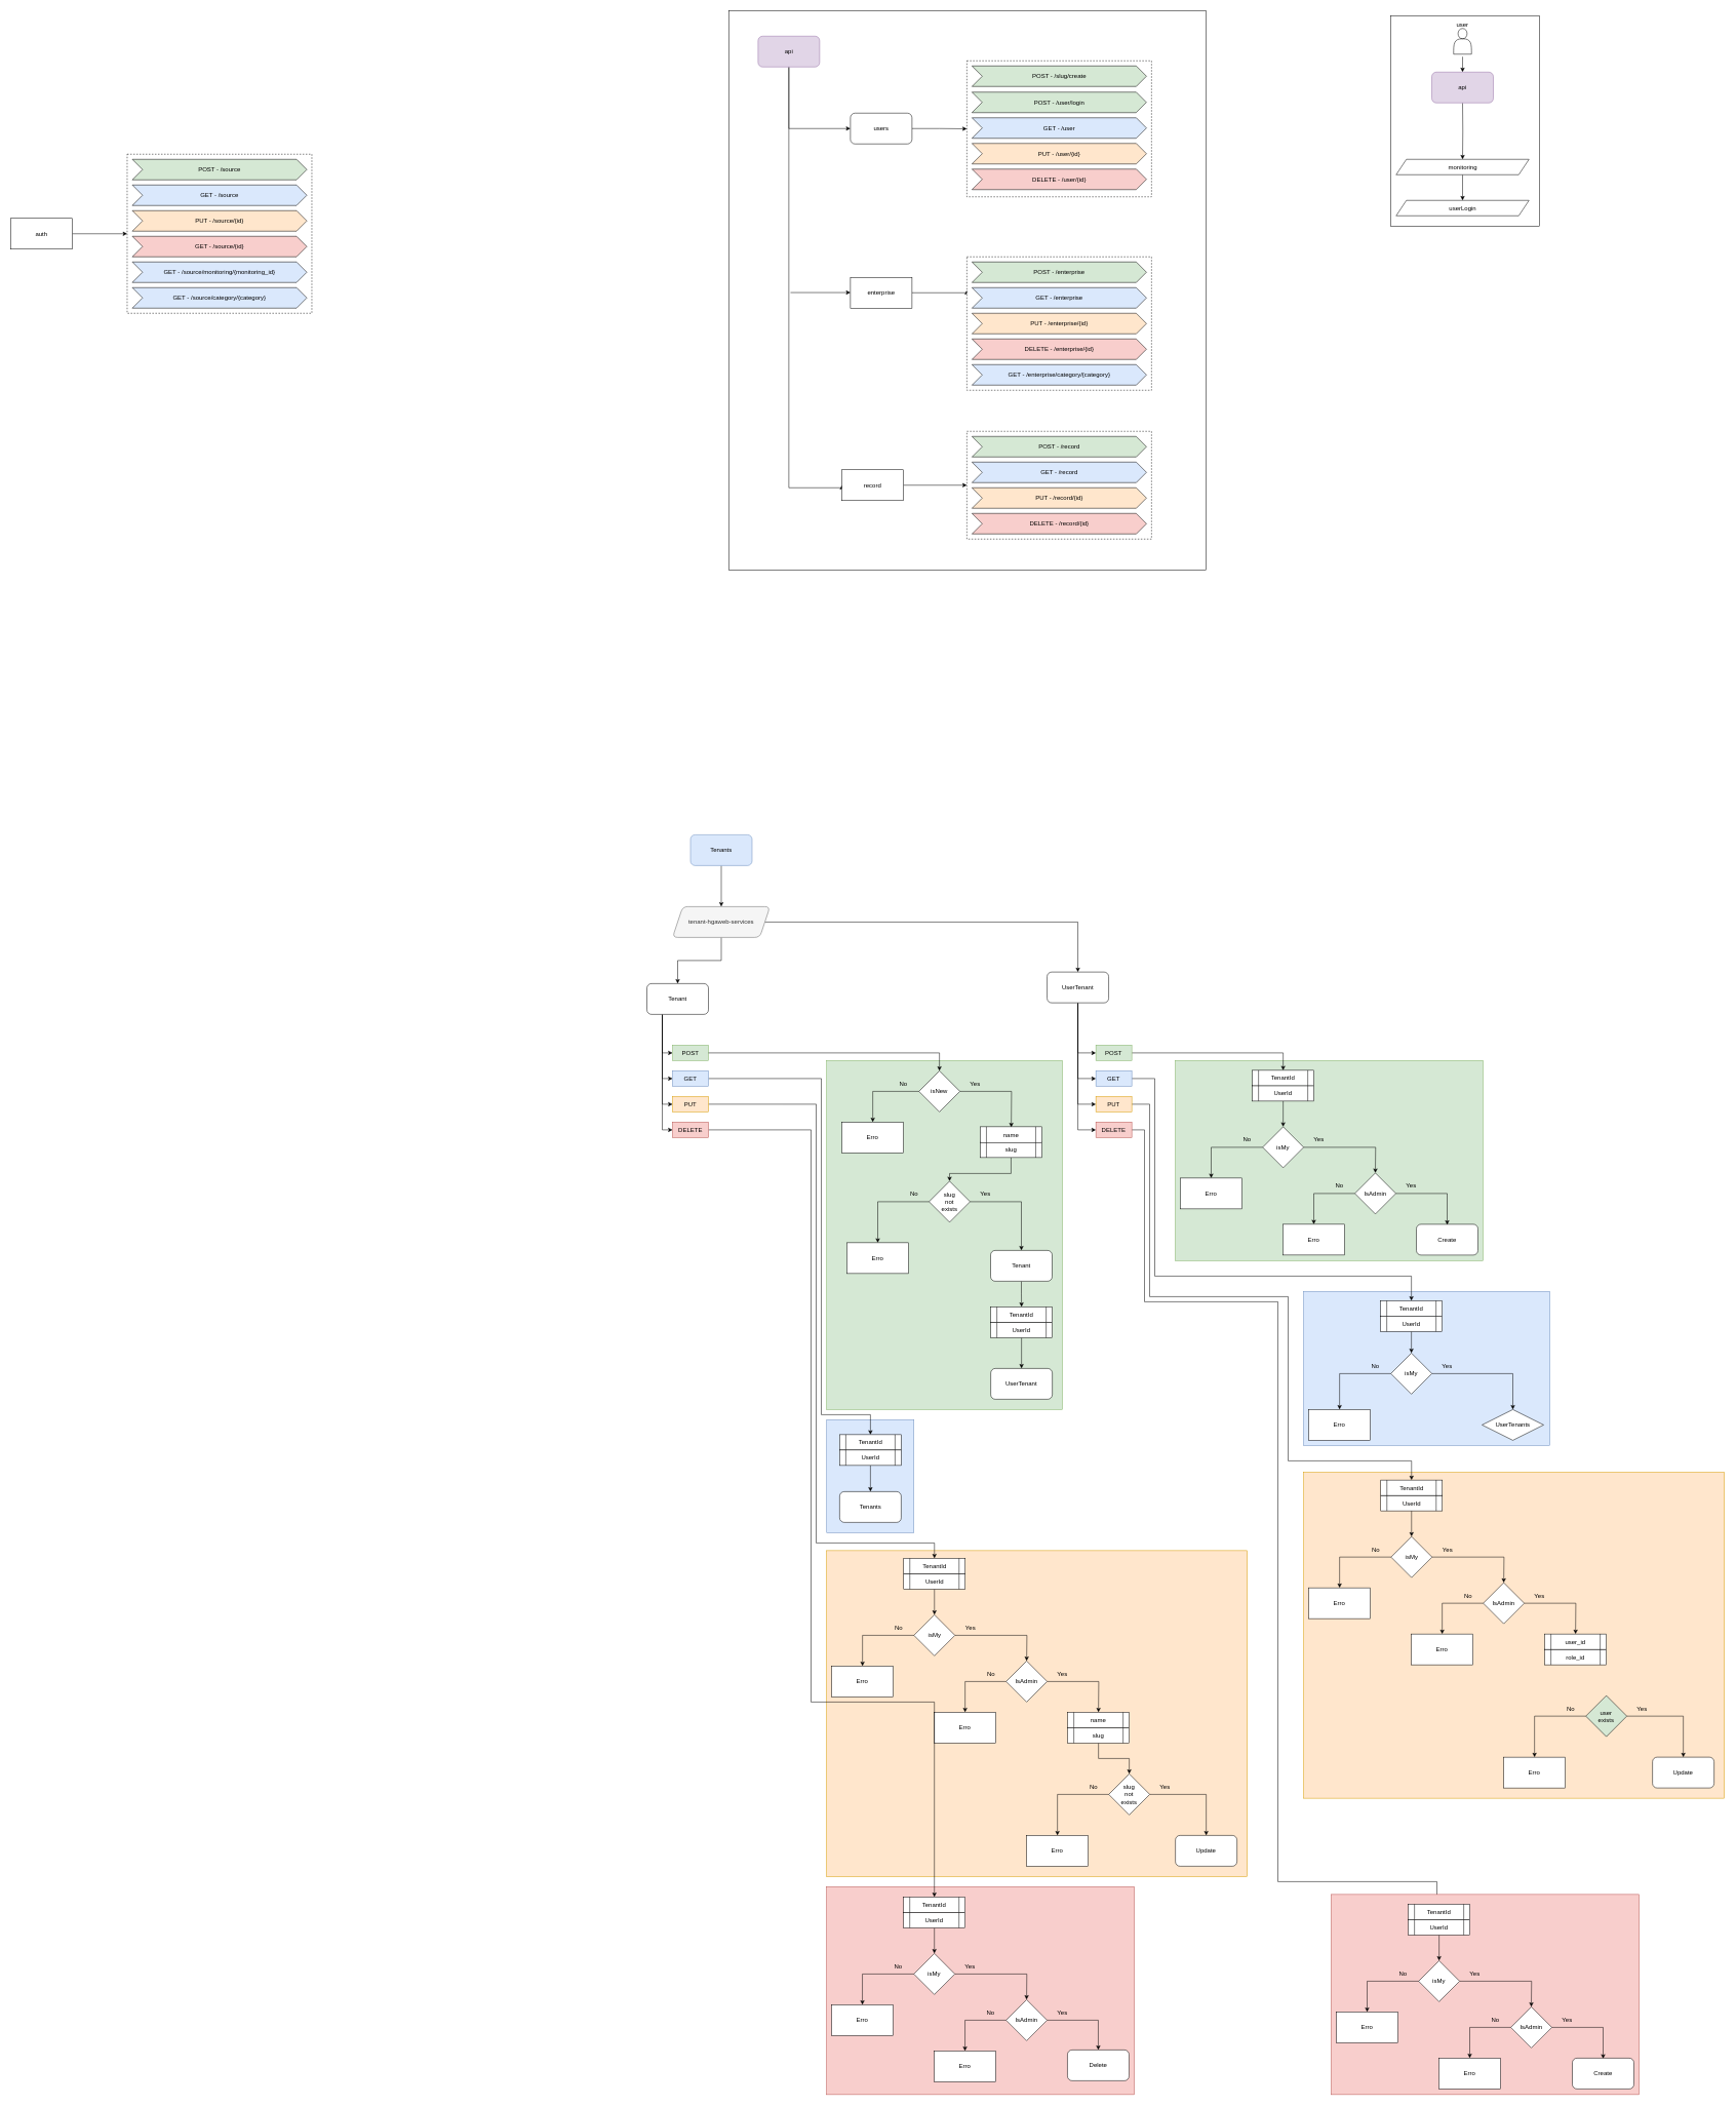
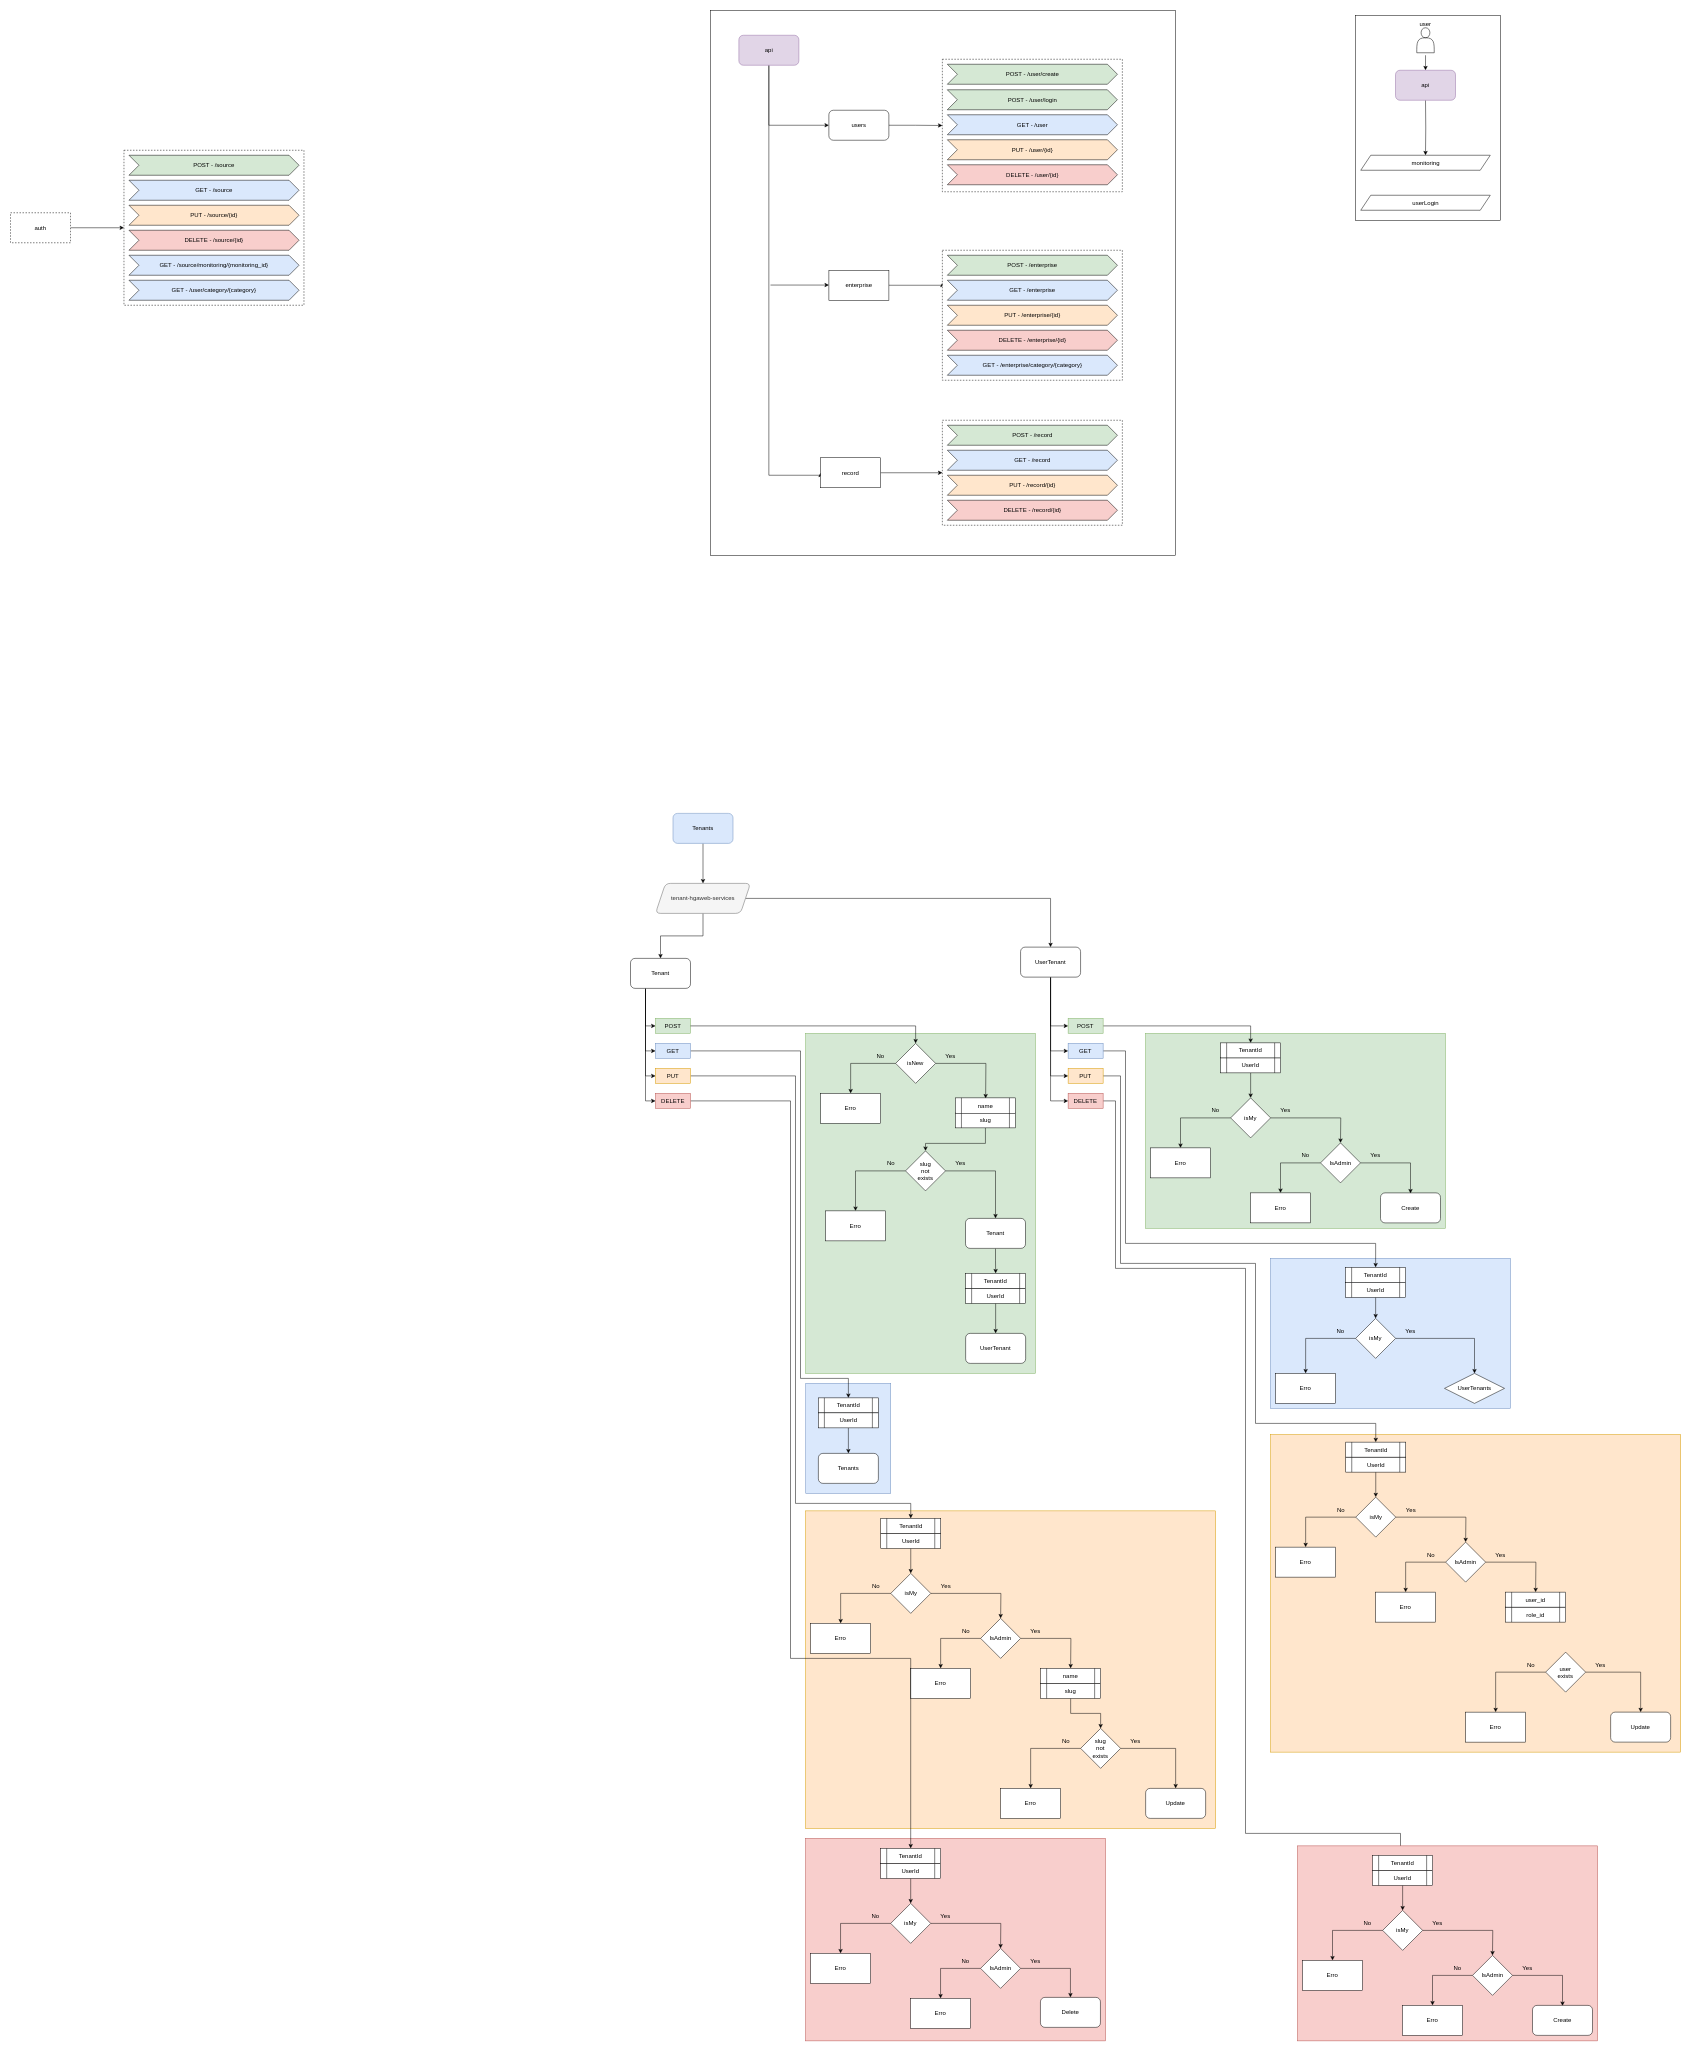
- <mxCell id="15" value="POST - /slug/create" style="shape=step;perimeter=stepPerimeter;whiteSpace=wrap;html=1;fixedSize=1;fillColor=#d5e8d4;strokeColor=default;" parent="1" vertex="1"><mxGeometry x="1893.74" y="128" width="340.14" height="40" as="geometry" /></mxCell>
+ <mxCell id="15" value="POST - /user/create" style="shape=step;perimeter=stepPerimeter;whiteSpace=wrap;html=1;fixedSize=1;fillColor=#d5e8d4;strokeColor=default;" parent="1" vertex="1"><mxGeometry x="1893.74" y="128" width="340.14" height="40" as="geometry" /></mxCell>
- <mxCell id="43" style="edgeStyle=orthogonalEdgeStyle;rounded=0;orthogonalLoop=1;jettySize=auto;html=1;entryX=0.5;entryY=0;entryDx=0;entryDy=0;" parent="1" source="44" target="45" edge="1"><mxGeometry relative="1" as="geometry" /></mxCell>
- <mxCell id="10" value="auth" style="rounded=0;whiteSpace=wrap;html=1;" parent="1" vertex="1"><mxGeometry x="20" y="425" width="120" height="60" as="geometry" /></mxCell>
+ <mxCell id="10" value="auth" style="rounded=0;whiteSpace=wrap;html=1;dashed=1;" parent="1" vertex="1"><mxGeometry x="20" y="425" width="120" height="60" as="geometry" /></mxCell>
- <mxCell id="23" value="GET - /source/{id}" style="shape=step;perimeter=stepPerimeter;whiteSpace=wrap;html=1;fixedSize=1;fillColor=#f8cecc;strokeColor=default;" parent="1" vertex="1"><mxGeometry x="256.93" y="460" width="340.14" height="40" as="geometry" /></mxCell>
+ <mxCell id="23" value="DELETE - /source/{id}" style="shape=step;perimeter=stepPerimeter;whiteSpace=wrap;html=1;fixedSize=1;fillColor=#f8cecc;strokeColor=default;" parent="1" vertex="1"><mxGeometry x="256.93" y="460" width="340.14" height="40" as="geometry" /></mxCell>
- <mxCell id="25" value="GET - /source/category/{category}" style="shape=step;perimeter=stepPerimeter;whiteSpace=wrap;html=1;fixedSize=1;fillColor=#dae8fc;strokeColor=default;" parent="1" vertex="1"><mxGeometry x="256.93" y="560" width="340.14" height="40" as="geometry" /></mxCell>
+ <mxCell id="25" value="GET - /user/category/{category}" style="shape=step;perimeter=stepPerimeter;whiteSpace=wrap;html=1;fixedSize=1;fillColor=#dae8fc;strokeColor=default;" parent="1" vertex="1"><mxGeometry x="256.93" y="560" width="340.14" height="40" as="geometry" /></mxCell>
- <mxCell id="213" value="user&lt;div&gt;exists&lt;/div&gt;" style="rhombus;whiteSpace=wrap;html=1;fillColor=#d5e8d4;" vertex="1" parent="1"><mxGeometry x="3090.25" y="3303.75" width="80" height="80" as="geometry" /></mxCell>
+ <mxCell id="213" value="user&lt;div&gt;exists&lt;/div&gt;" style="rhombus;whiteSpace=wrap;html=1;" vertex="1" parent="1"><mxGeometry x="3090.25" y="3303.75" width="80" height="80" as="geometry" /></mxCell>
